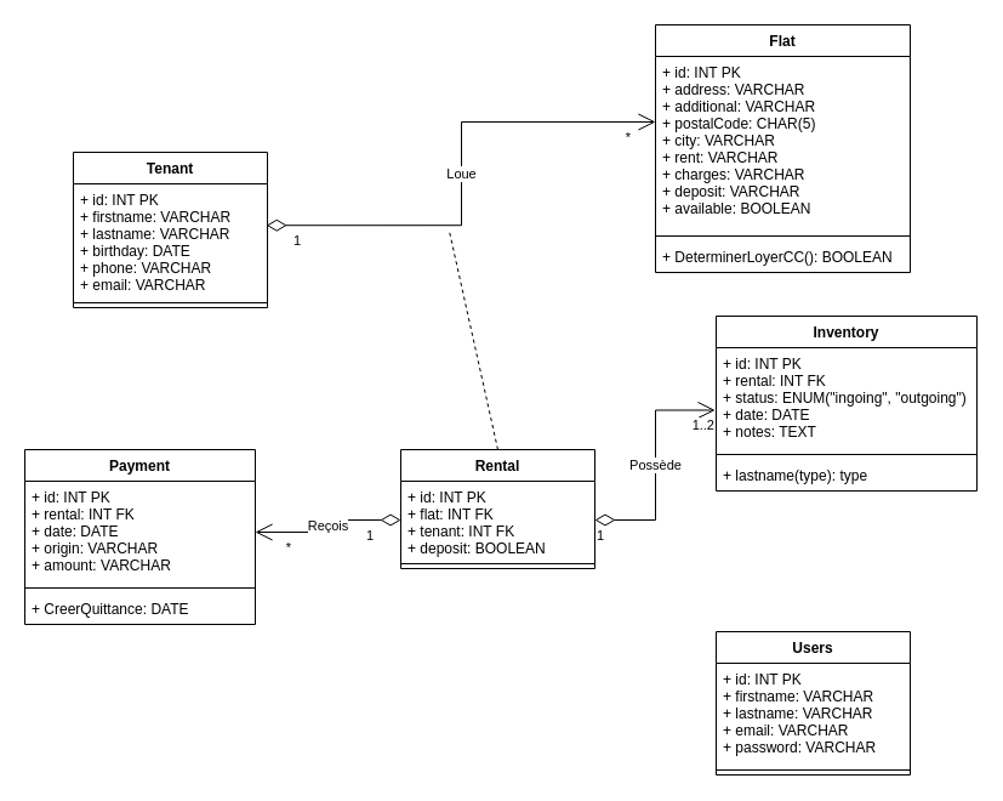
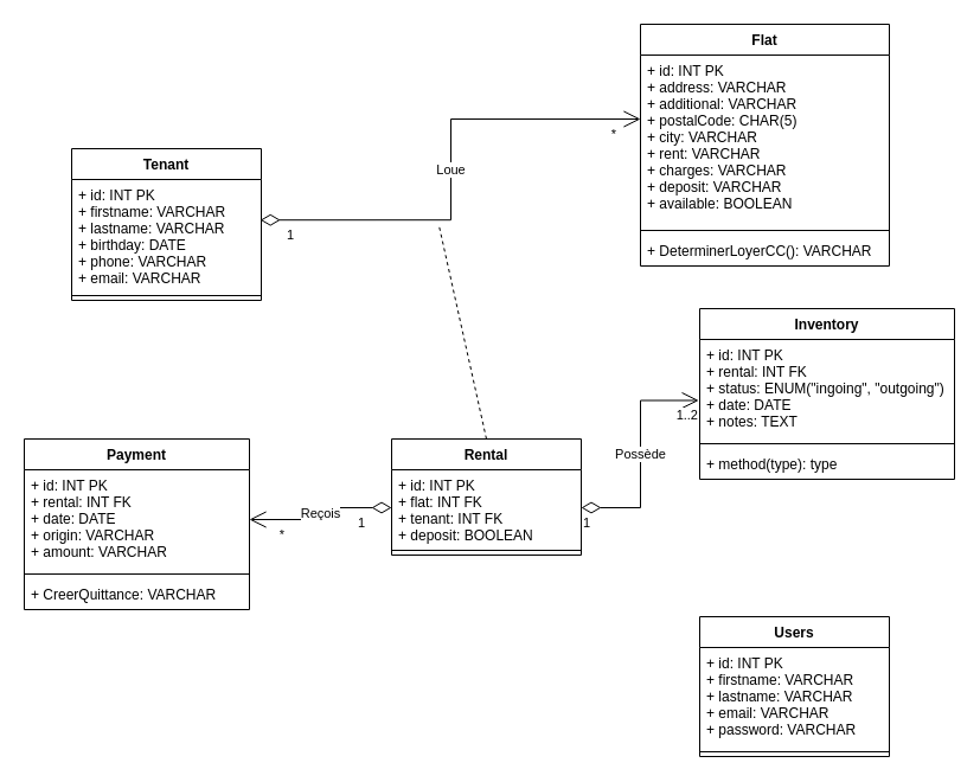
- <mxCell id="8" value="+ DeterminerLoyerCC(): BOOLEAN" style="text;strokeColor=none;fillColor=none;align=left;verticalAlign=top;spacingLeft=4;spacingRight=4;overflow=hidden;rotatable=0;points=[[0,0.5],[1,0.5]];portConstraint=eastwest;" parent="5" vertex="1"><mxGeometry y="178" width="210" height="26" as="geometry" /></mxCell>
+ <mxCell id="8" value="+ DeterminerLoyerCC(): VARCHAR" style="text;strokeColor=none;fillColor=none;align=left;verticalAlign=top;spacingLeft=4;spacingRight=4;overflow=hidden;rotatable=0;points=[[0,0.5],[1,0.5]];portConstraint=eastwest;" parent="5" vertex="1"><mxGeometry y="178" width="210" height="26" as="geometry" /></mxCell>
- <mxCell id="19" value="+ lastname(type): type" style="text;strokeColor=none;fillColor=none;align=left;verticalAlign=top;spacingLeft=4;spacingRight=4;overflow=hidden;rotatable=0;points=[[0,0.5],[1,0.5]];portConstraint=eastwest;" parent="16" vertex="1"><mxGeometry y="118" width="215" height="26" as="geometry" /></mxCell>
+ <mxCell id="19" value="+ method(type): type" style="text;strokeColor=none;fillColor=none;align=left;verticalAlign=top;spacingLeft=4;spacingRight=4;overflow=hidden;rotatable=0;points=[[0,0.5],[1,0.5]];portConstraint=eastwest;" parent="16" vertex="1"><mxGeometry y="118" width="215" height="26" as="geometry" /></mxCell>
- <mxCell id="15" value="+ CreerQuittance: DATE" style="text;strokeColor=none;fillColor=none;align=left;verticalAlign=top;spacingLeft=4;spacingRight=4;overflow=hidden;rotatable=0;points=[[0,0.5],[1,0.5]];portConstraint=eastwest;" parent="12" vertex="1"><mxGeometry y="118" width="190" height="26" as="geometry" /></mxCell>
+ <mxCell id="15" value="+ CreerQuittance: VARCHAR" style="text;strokeColor=none;fillColor=none;align=left;verticalAlign=top;spacingLeft=4;spacingRight=4;overflow=hidden;rotatable=0;points=[[0,0.5],[1,0.5]];portConstraint=eastwest;" parent="12" vertex="1"><mxGeometry y="118" width="190" height="26" as="geometry" /></mxCell>
